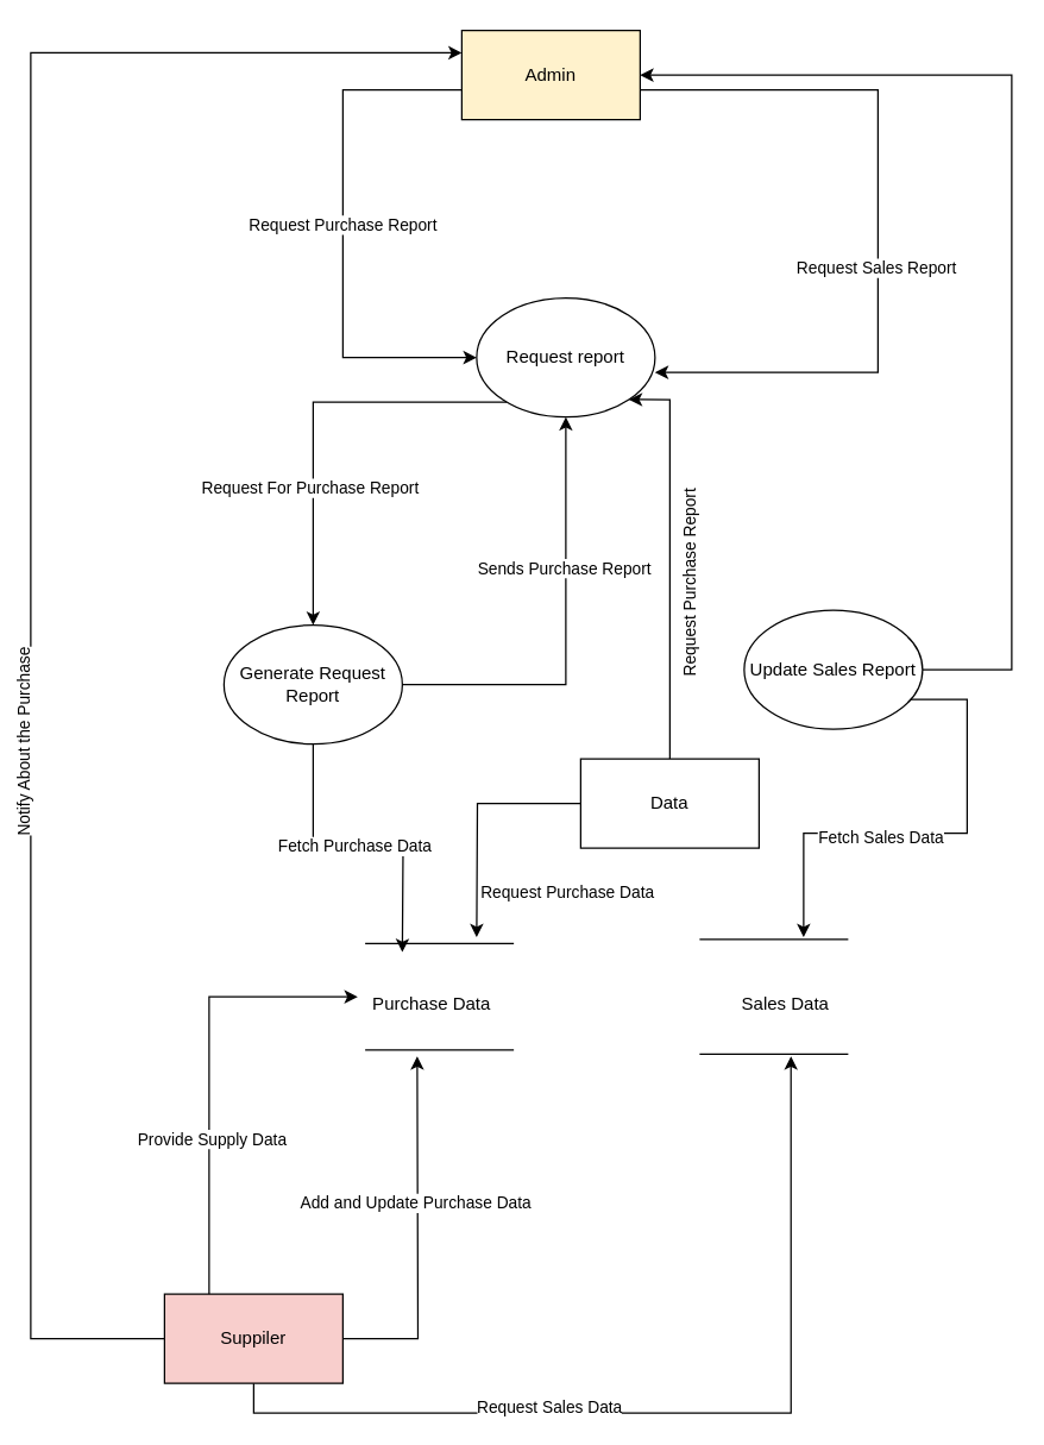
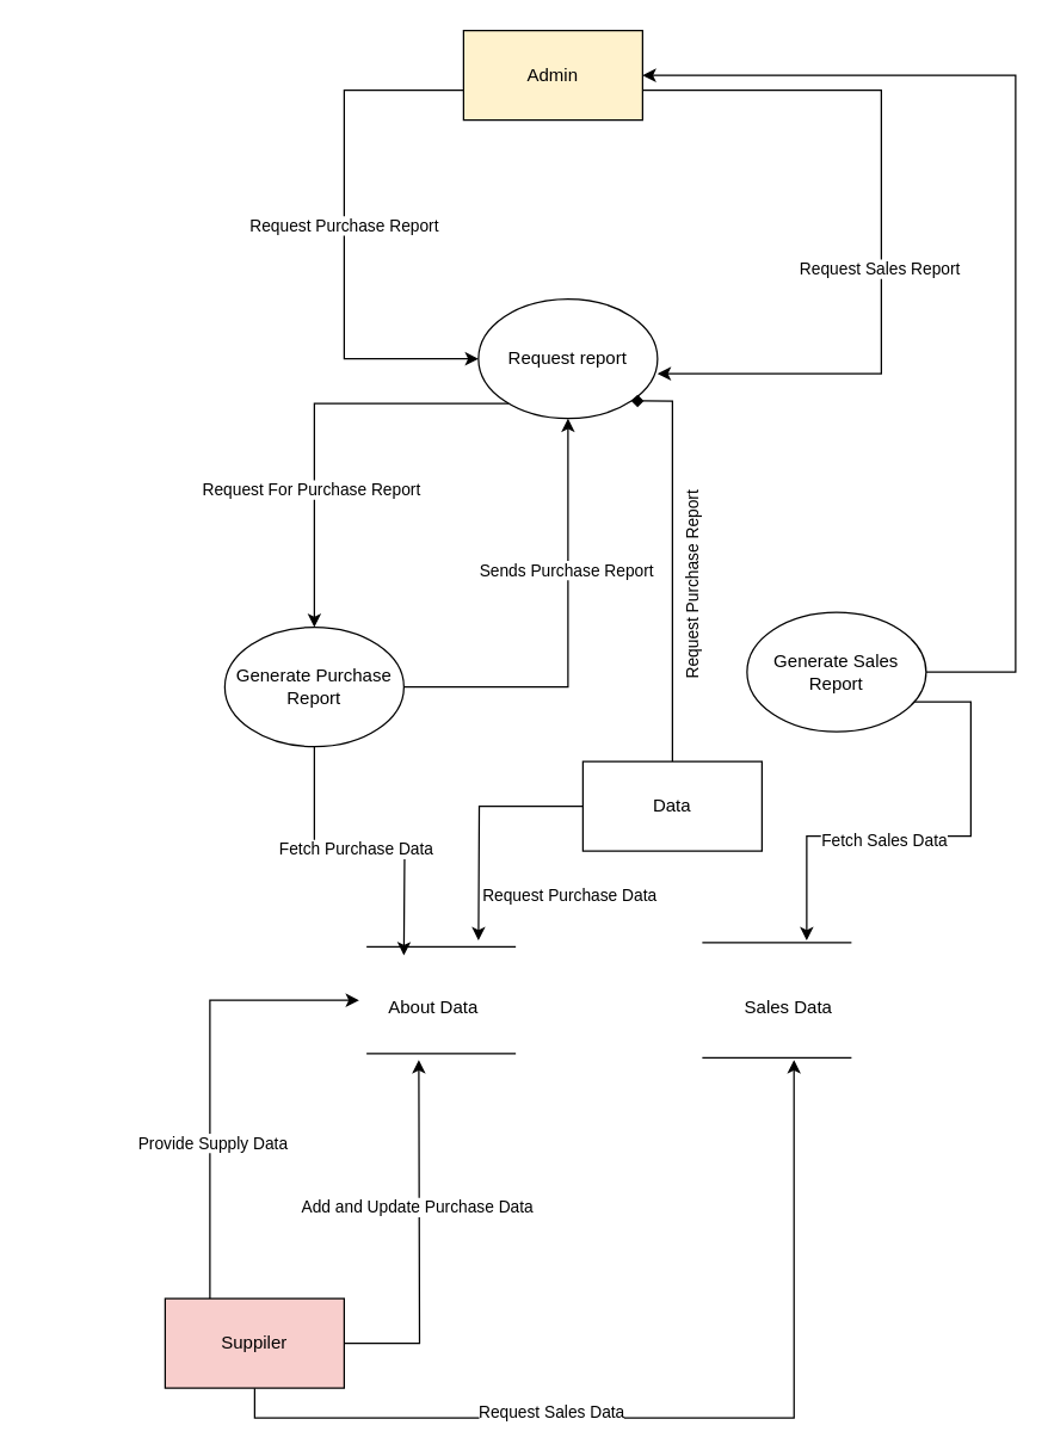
- <mxCell id="23" style="edgeStyle=orthogonalEdgeStyle;rounded=0;orthogonalLoop=1;jettySize=auto;html=1;entryX=1;entryY=1;entryDx=0;entryDy=0;" edge="1" parent="1" source="25" target="4"><mxGeometry relative="1" as="geometry"><Array as="points"><mxPoint x="450" y="268" /></Array></mxGeometry></mxCell>
+ <mxCell id="23" style="edgeStyle=orthogonalEdgeStyle;rounded=0;orthogonalLoop=1;jettySize=auto;html=1;entryX=1;entryY=1;entryDx=0;entryDy=0;endArrow=diamond;" edge="1" parent="1" source="25" target="4"><mxGeometry relative="1" as="geometry"><Array as="points"><mxPoint x="450" y="268" /></Array></mxGeometry></mxCell>
- <mxCell id="34" style="edgeStyle=orthogonalEdgeStyle;rounded=0;orthogonalLoop=1;jettySize=auto;html=1;entryX=0;entryY=0.25;entryDx=0;entryDy=0;" edge="1" parent="1" source="36" target="7"><mxGeometry relative="1" as="geometry"><Array as="points"><mxPoint x="20" y="900" /><mxPoint x="20" y="35" /></Array></mxGeometry></mxCell>
- <mxCell id="35" value="Notify About the Purchase" style="edgeLabel;html=1;align=center;verticalAlign=middle;resizable=0;points=[];rotation=-90;" vertex="1" connectable="0" parent="34"><mxGeometry x="-0.212" y="5" relative="1" as="geometry"><mxPoint y="1" as="offset" /></mxGeometry></mxCell>
- <mxCell id="16" value="Update Sales Report" style="ellipse;whiteSpace=wrap;html=1;" vertex="1" parent="1"><mxGeometry x="500" y="410" width="120" height="80" as="geometry" /></mxCell>
+ <mxCell id="16" value="Generate Sales Report" style="ellipse;whiteSpace=wrap;html=1;" vertex="1" parent="1"><mxGeometry x="500" y="410" width="120" height="80" as="geometry" /></mxCell>
- <mxCell id="12" value="Generate Request Report" style="ellipse;whiteSpace=wrap;html=1;" vertex="1" parent="1"><mxGeometry x="150" y="420" width="120" height="80" as="geometry" /></mxCell>
+ <mxCell id="12" value="Generate Purchase Report" style="ellipse;whiteSpace=wrap;html=1;" vertex="1" parent="1"><mxGeometry x="150" y="420" width="120" height="80" as="geometry" /></mxCell>
- <mxCell id="20" value="Purchase Data" style="text;html=1;align=center;verticalAlign=middle;whiteSpace=wrap;rounded=0;" vertex="1" parent="1"><mxGeometry x="220" y="660" width="140" height="30" as="geometry" /></mxCell>
+ <mxCell id="20" value="About Data" style="text;html=1;align=center;verticalAlign=middle;whiteSpace=wrap;rounded=0;" vertex="1" parent="1"><mxGeometry x="220" y="660" width="140" height="30" as="geometry" /></mxCell>
